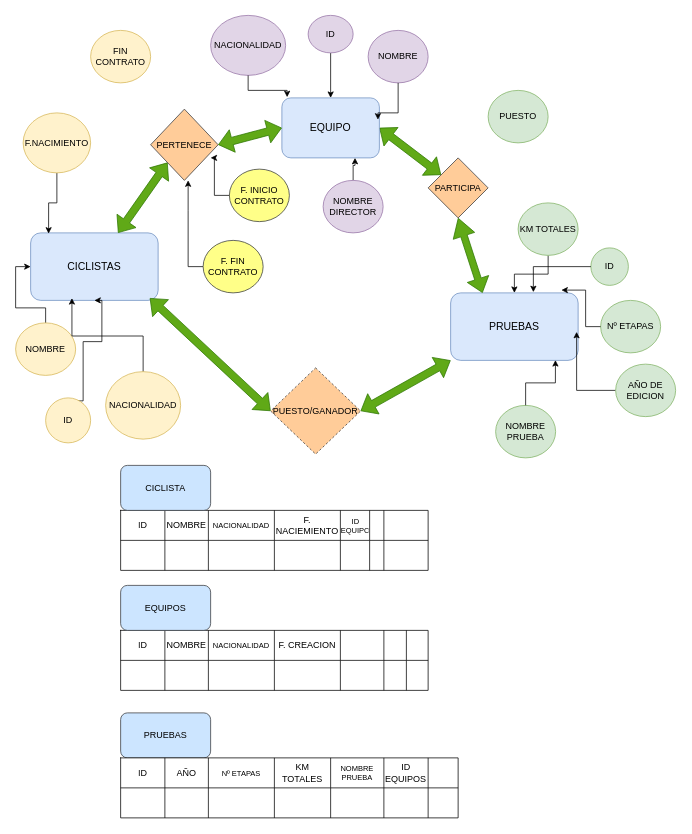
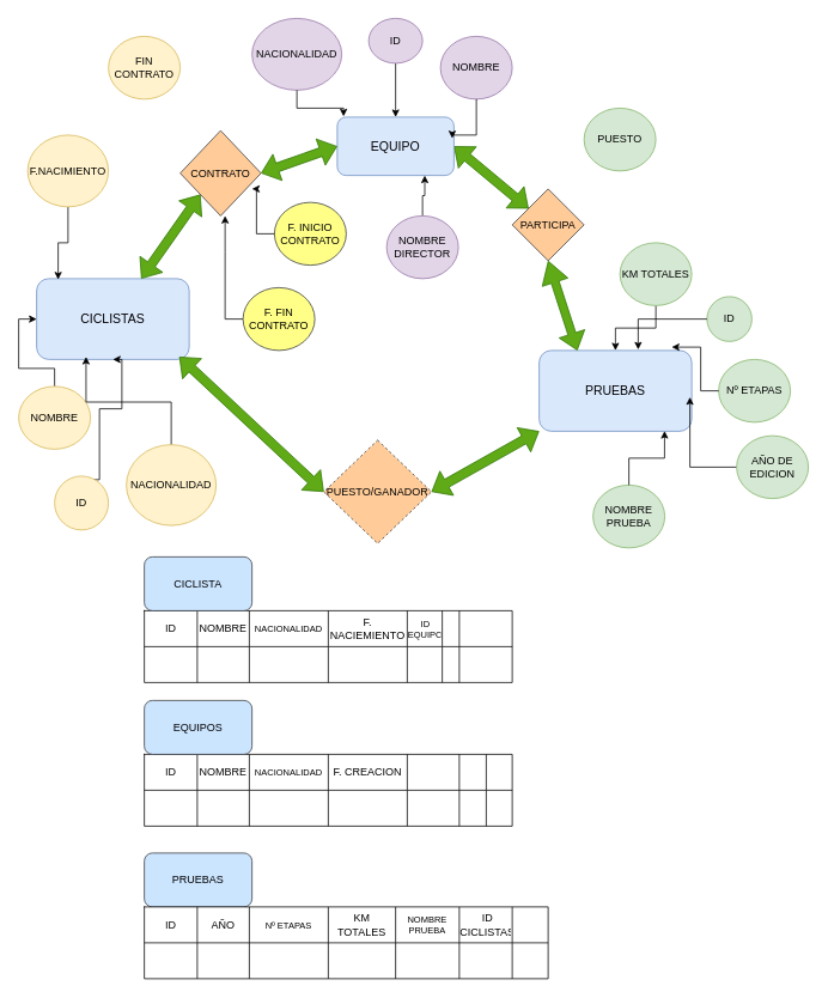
- <mxCell id="35" value="EQUIPO" style="rounded=1;whiteSpace=wrap;html=1;fontSize=14;fillColor=#dae8fc;strokeColor=#6c8ebf;" parent="1" vertex="1"><mxGeometry x="375" y="130" width="130" height="80" as="geometry" /></mxCell>
+ <mxCell id="35" value="EQUIPO" style="rounded=1;whiteSpace=wrap;html=1;fontSize=14;fillColor=#dae8fc;strokeColor=#6c8ebf;" parent="1" vertex="1"><mxGeometry x="375" y="130" width="130" height="65" as="geometry" /></mxCell>
- <mxCell id="94" value="PERTENECE" style="rhombus;whiteSpace=wrap;html=1;fillColor=#ffcc99;strokeColor=#36393d;" vertex="1" parent="1"><mxGeometry x="200" y="145" width="90" height="95" as="geometry" /></mxCell>
+ <mxCell id="94" value="CONTRATO" style="rhombus;whiteSpace=wrap;html=1;fillColor=#ffcc99;strokeColor=#36393d;" vertex="1" parent="1"><mxGeometry x="200" y="145" width="90" height="95" as="geometry" /></mxCell>
- <mxCell id="84" value="ID EQUIPOS" style="shape=partialRectangle;html=1;whiteSpace=wrap;connectable=0;strokeColor=inherit;overflow=hidden;fillColor=none;top=0;left=0;bottom=0;right=0;pointerEvents=1;" vertex="1" parent="78"><mxGeometry x="351" width="59" height="40" as="geometry"><mxRectangle width="59" height="40" as="alternateBounds" /></mxGeometry></mxCell>
+ <mxCell id="84" value="ID CICLISTAS" style="shape=partialRectangle;html=1;whiteSpace=wrap;connectable=0;strokeColor=inherit;overflow=hidden;fillColor=none;top=0;left=0;bottom=0;right=0;pointerEvents=1;" vertex="1" parent="78"><mxGeometry x="351" width="59" height="40" as="geometry"><mxRectangle width="59" height="40" as="alternateBounds" /></mxGeometry></mxCell>
